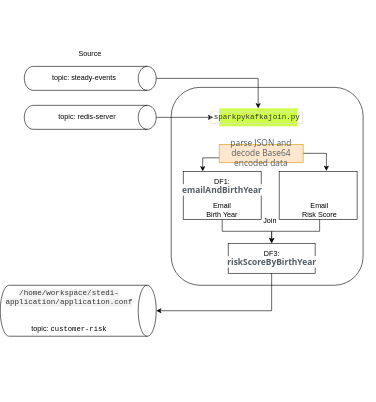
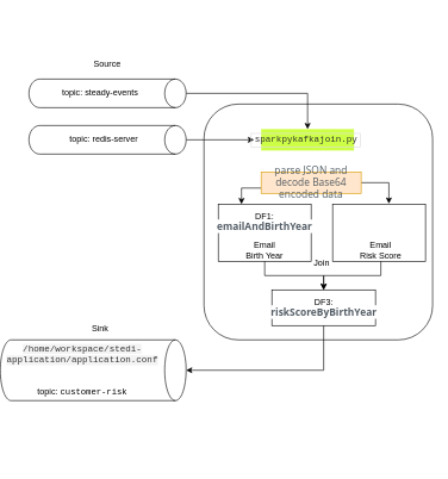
+ <mxCell id="27" value="Sink" style="text;html=1;strokeColor=none;fillColor=none;align=center;verticalAlign=middle;whiteSpace=wrap;rounded=0;labelBackgroundColor=none;" vertex="1" parent="1"><mxGeometry x="80" y="445" width="60" height="30" as="geometry" /></mxCell>
